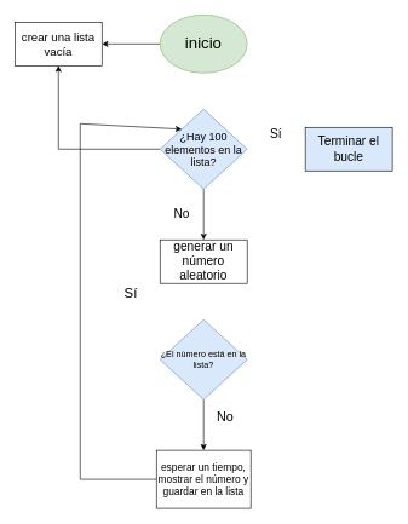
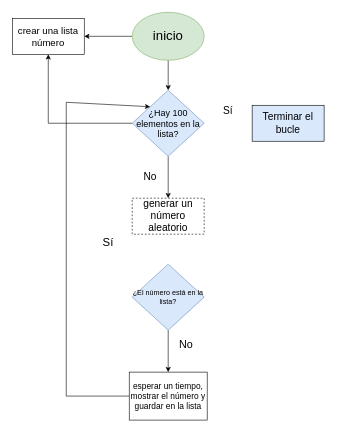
- <mxCell id="17" value="&lt;font style=&quot;font-size: 16px;&quot;&gt;crear una lista vacía&lt;/font&gt;" style="whiteSpace=wrap;html=1;" vertex="1" parent="1"><mxGeometry x="20" y="30" width="120" height="60" as="geometry" /></mxCell>
+ <mxCell id="17" value="&lt;font style=&quot;font-size: 16px;&quot;&gt;crear una lista número&lt;/font&gt;" style="whiteSpace=wrap;html=1;" vertex="1" parent="1"><mxGeometry x="20" y="30" width="120" height="60" as="geometry" /></mxCell>
+ <mxCell id="2" value="" style="edgeStyle=orthogonalEdgeStyle;rounded=0;orthogonalLoop=1;jettySize=auto;html=1;" edge="1" parent="1" source="4" target="7"><mxGeometry relative="1" as="geometry" /></mxCell>
- <mxCell id="8" value="&lt;font style=&quot;font-size: 17px;&quot;&gt;generar un número aleatorio&lt;/font&gt;" style="whiteSpace=wrap;html=1;" vertex="1" parent="1"><mxGeometry x="220" y="330" width="120" height="60" as="geometry" /></mxCell>
+ <mxCell id="8" value="&lt;font style=&quot;font-size: 17px;&quot;&gt;generar un número aleatorio&lt;/font&gt;" style="whiteSpace=wrap;html=1;dashed=1;" vertex="1" parent="1"><mxGeometry x="220" y="330" width="120" height="60" as="geometry" /></mxCell>
